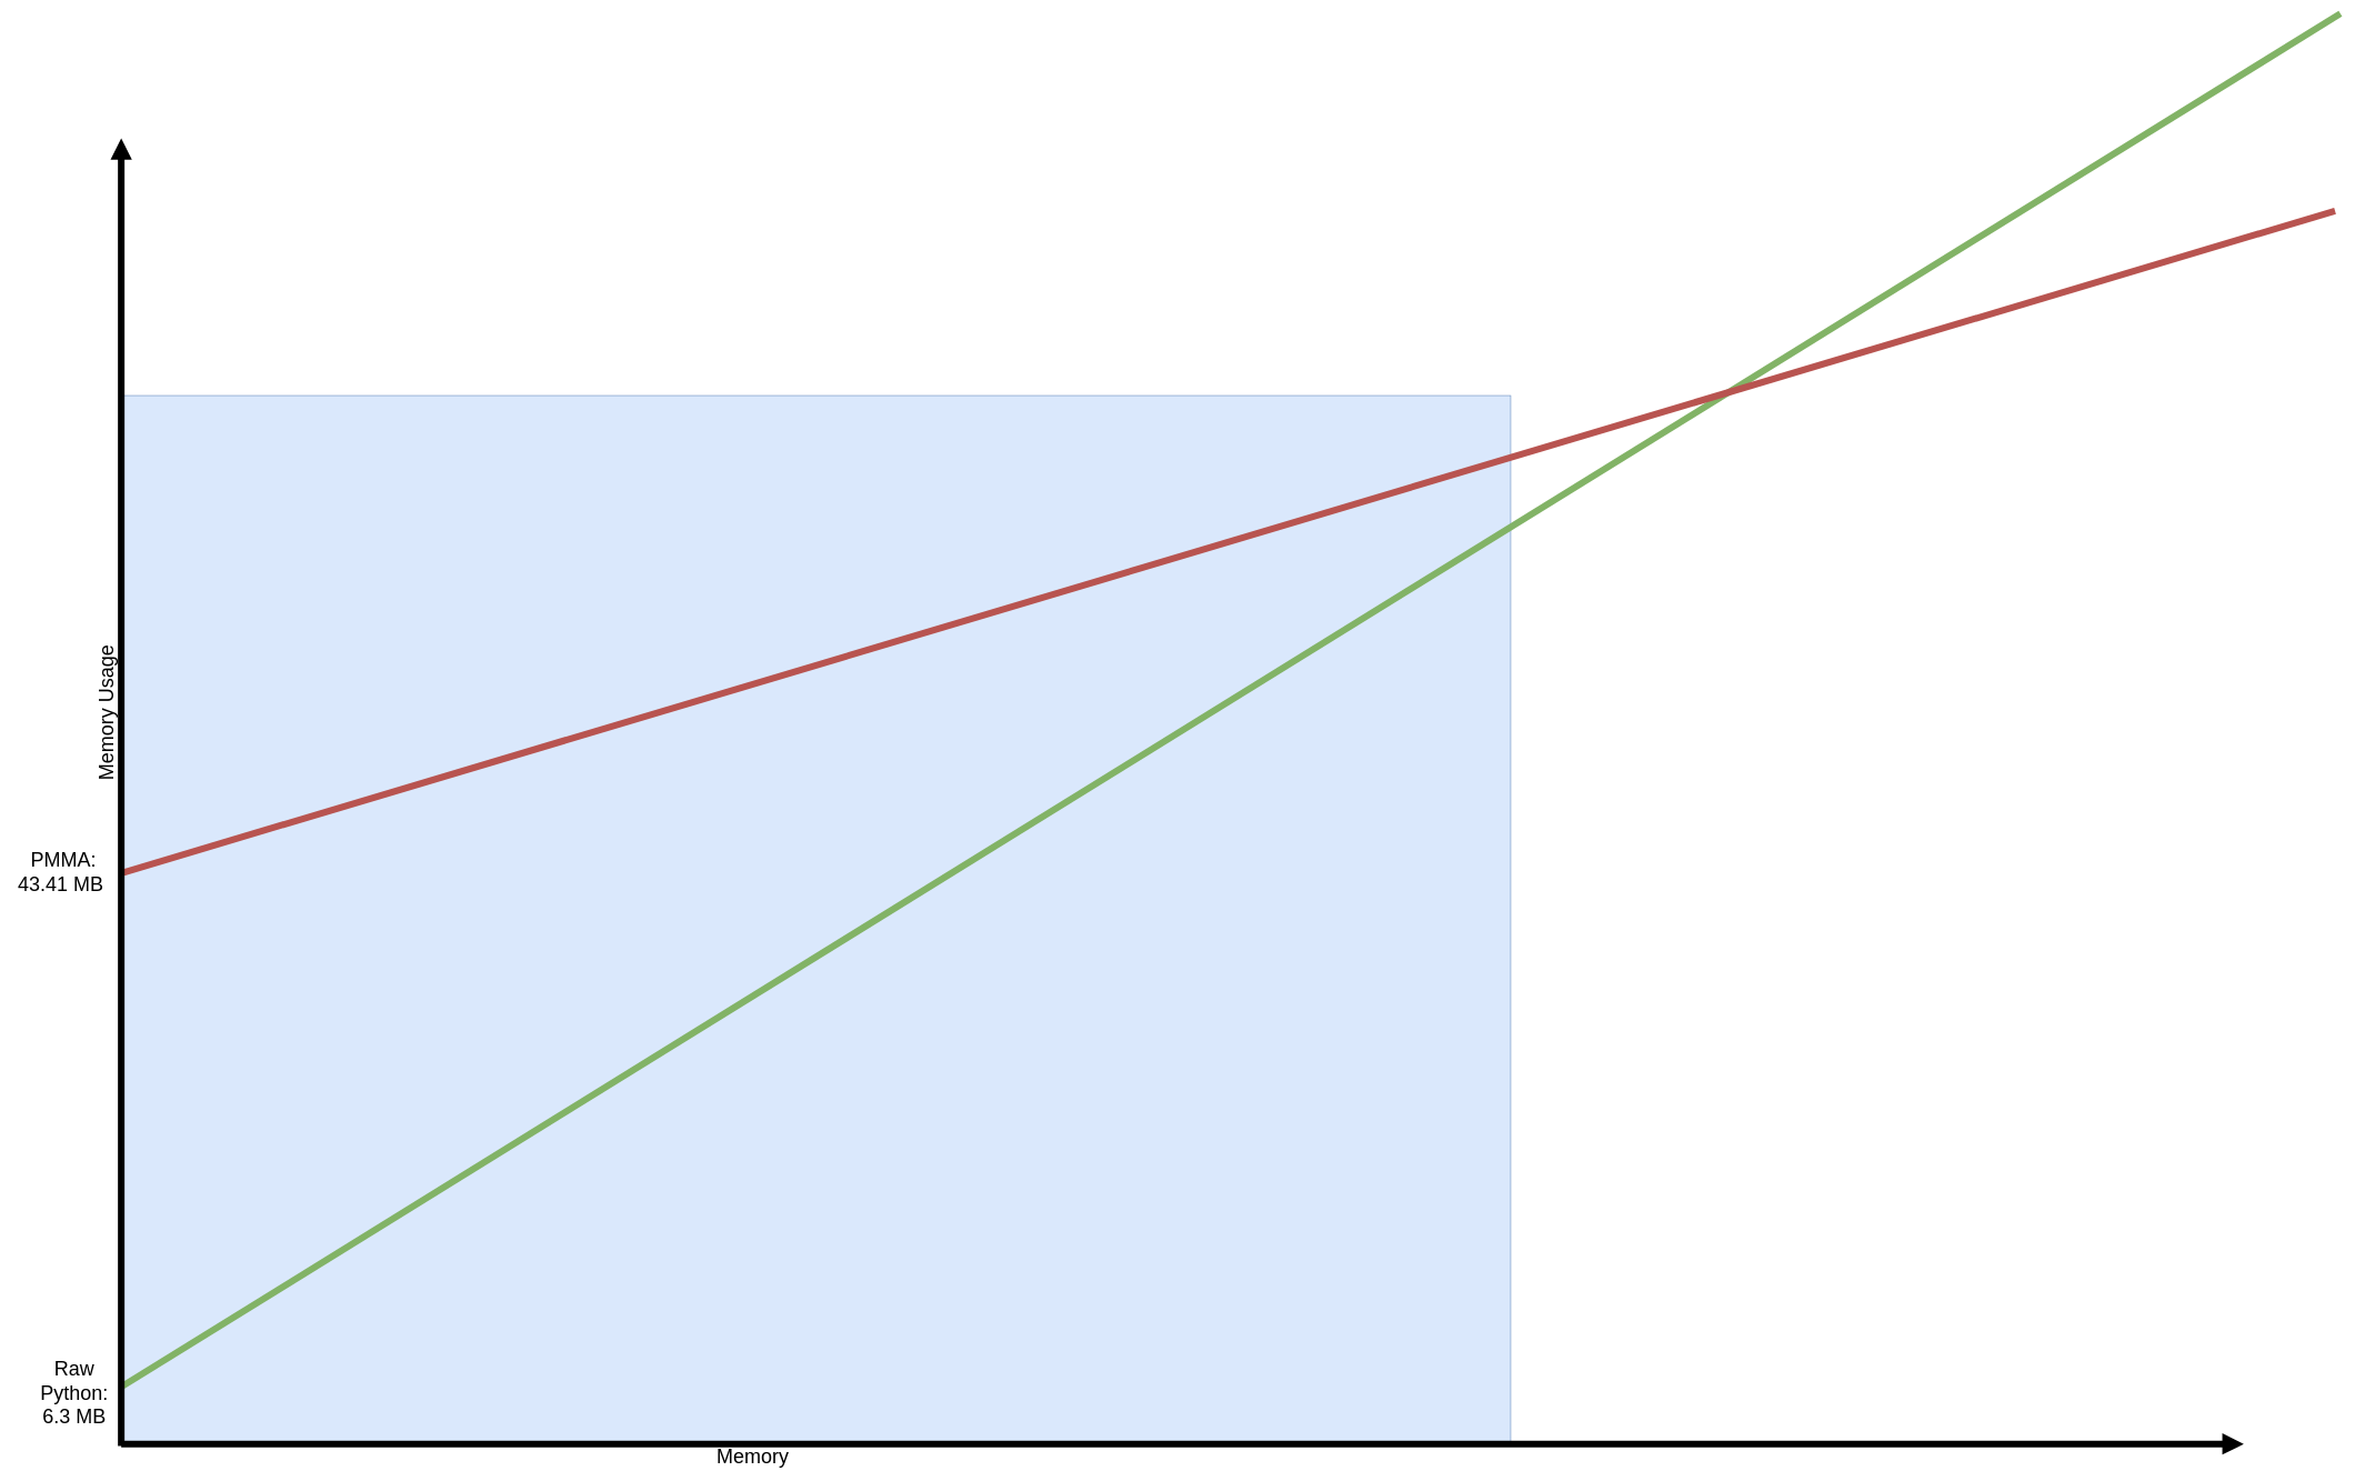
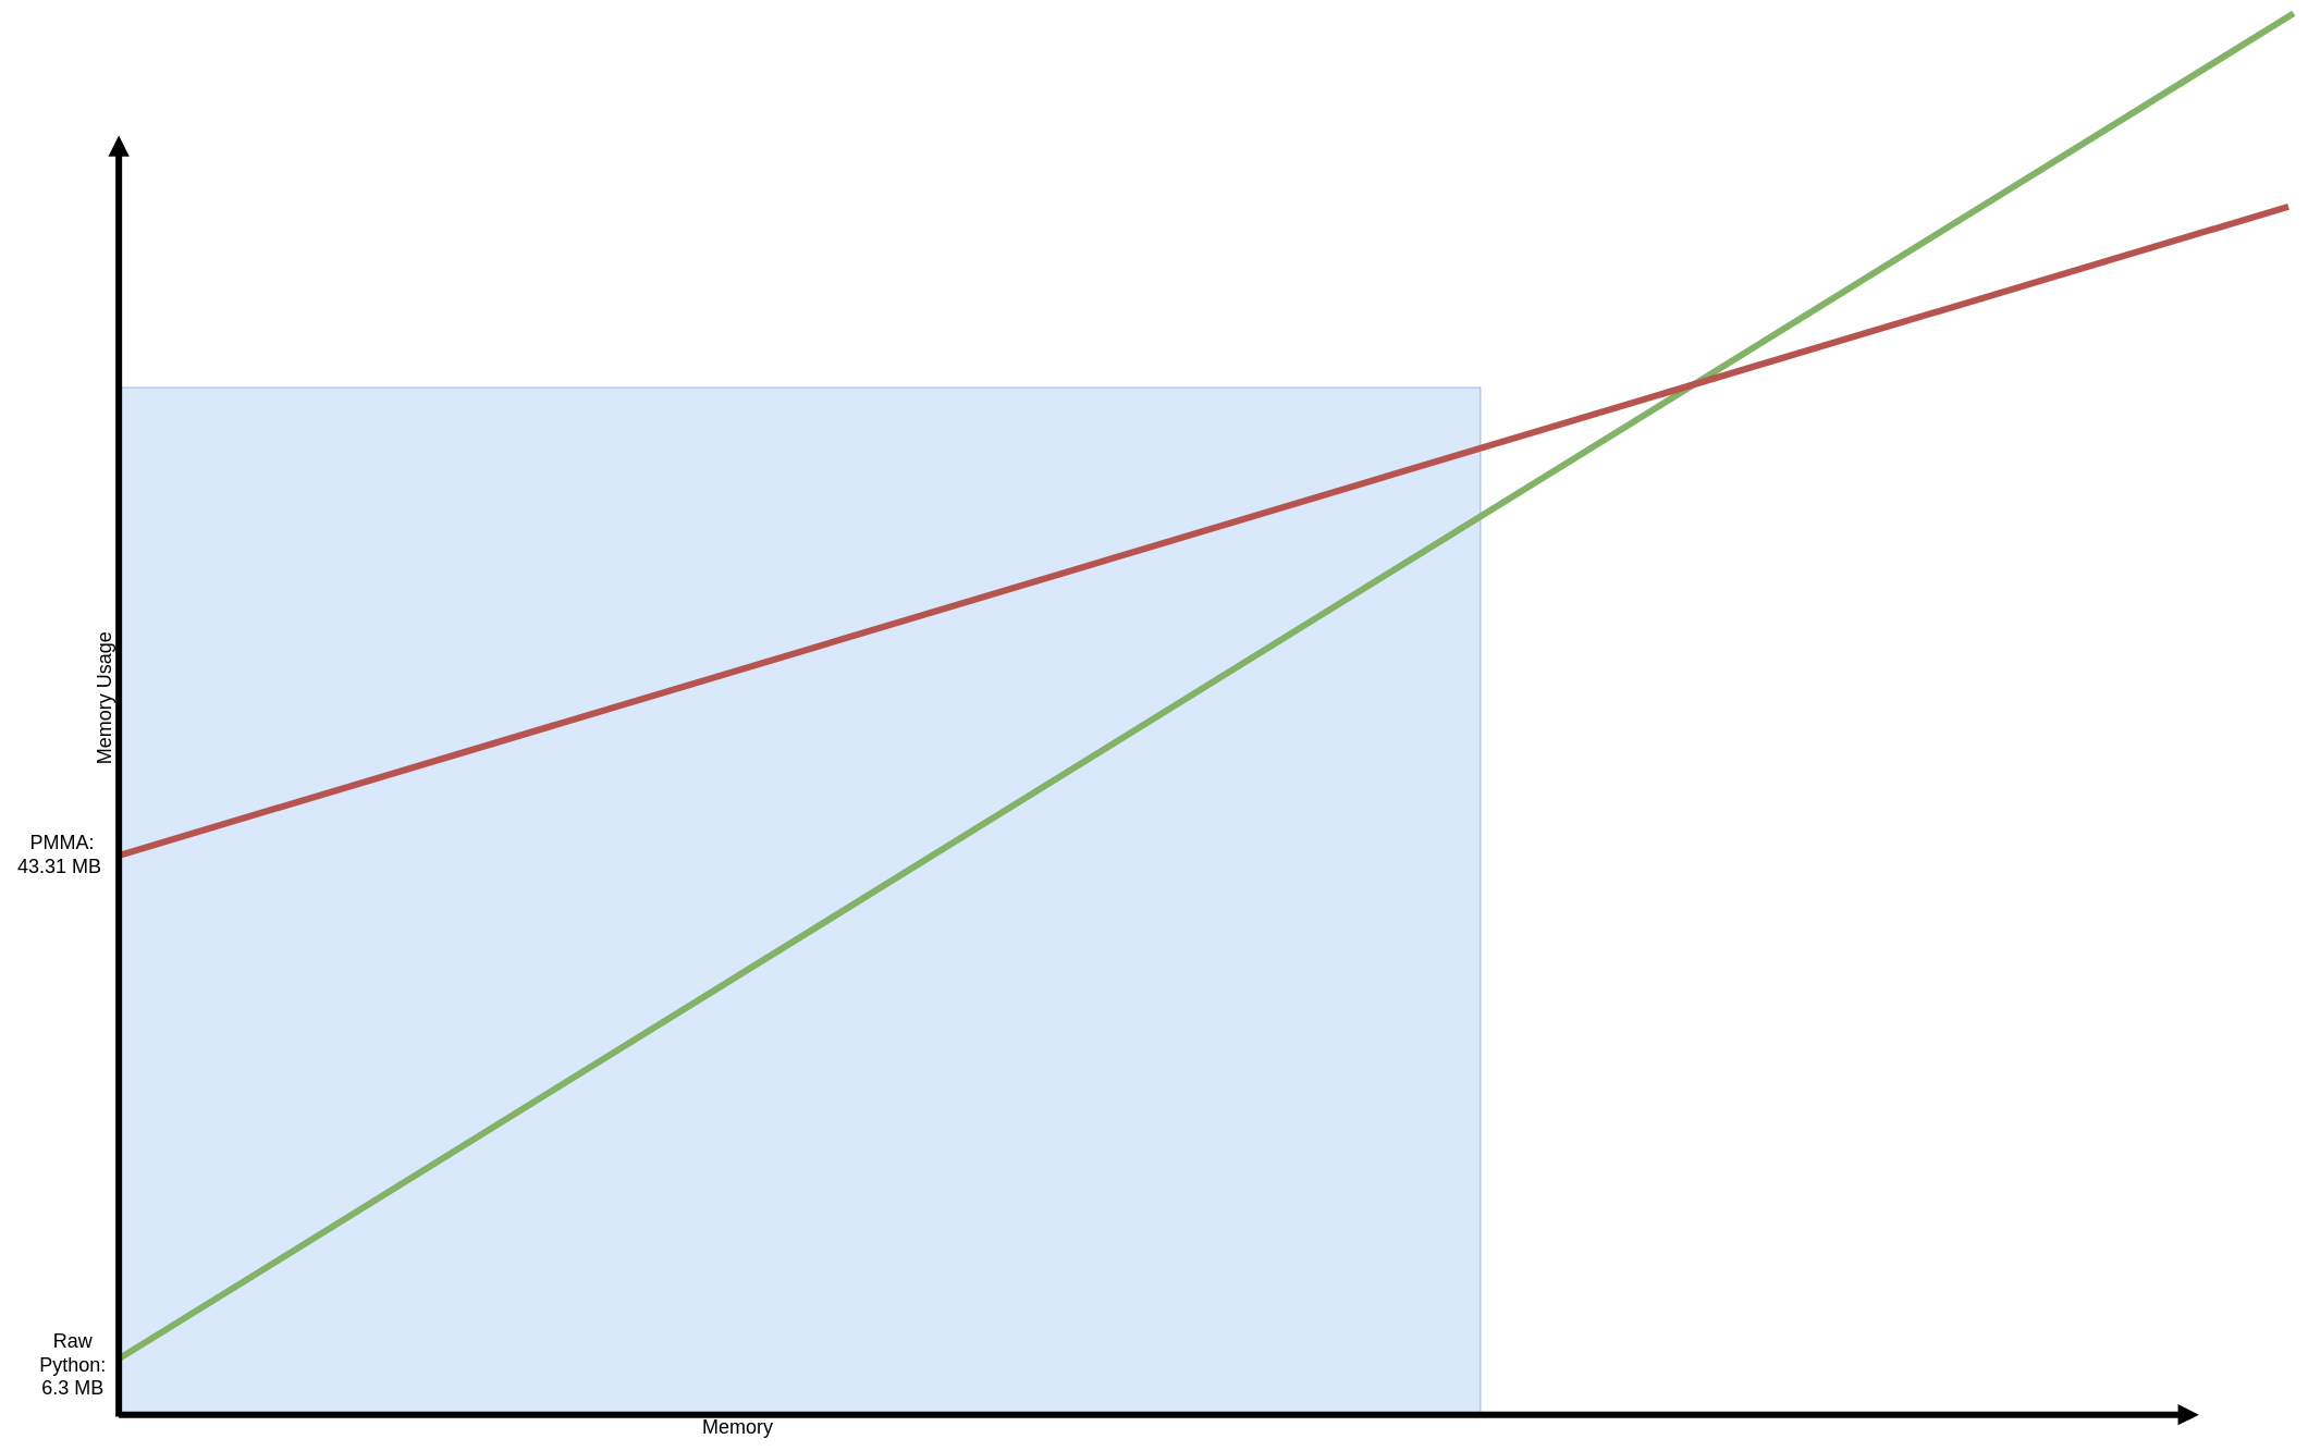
- <mxCell id="8" value="&lt;font style=&quot;font-size: 30px;&quot;&gt;PMMA: 43.41 MB&amp;nbsp;&lt;/font&gt;" style="text;html=1;align=center;verticalAlign=middle;whiteSpace=wrap;rounded=0;" vertex="1" parent="1"><mxGeometry x="23" y="1293" width="143" height="30" as="geometry" /></mxCell>
+ <mxCell id="8" value="&lt;font style=&quot;font-size: 30px;&quot;&gt;PMMA: 43.31 MB&amp;nbsp;&lt;/font&gt;" style="text;html=1;align=center;verticalAlign=middle;whiteSpace=wrap;rounded=0;" vertex="1" parent="1"><mxGeometry x="23" y="1293" width="143" height="30" as="geometry" /></mxCell>
